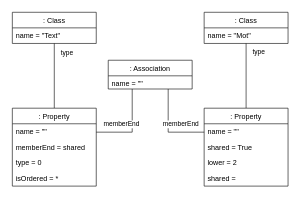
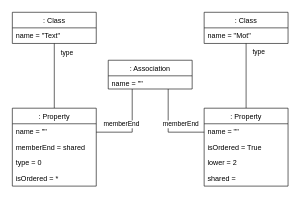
- <mxCell id="17" value="shared = True" style="text;strokeColor=none;fillColor=none;align=left;verticalAlign=top;spacingLeft=4;spacingRight=4;overflow=hidden;rotatable=0;points=[[0,0.5],[1,0.5]];portConstraint=eastwest;" parent="15" vertex="1"><mxGeometry y="52" width="140" height="26" as="geometry" /></mxCell>
+ <mxCell id="17" value="isOrdered = True" style="text;strokeColor=none;fillColor=none;align=left;verticalAlign=top;spacingLeft=4;spacingRight=4;overflow=hidden;rotatable=0;points=[[0,0.5],[1,0.5]];portConstraint=eastwest;" parent="15" vertex="1"><mxGeometry y="52" width="140" height="26" as="geometry" /></mxCell>
